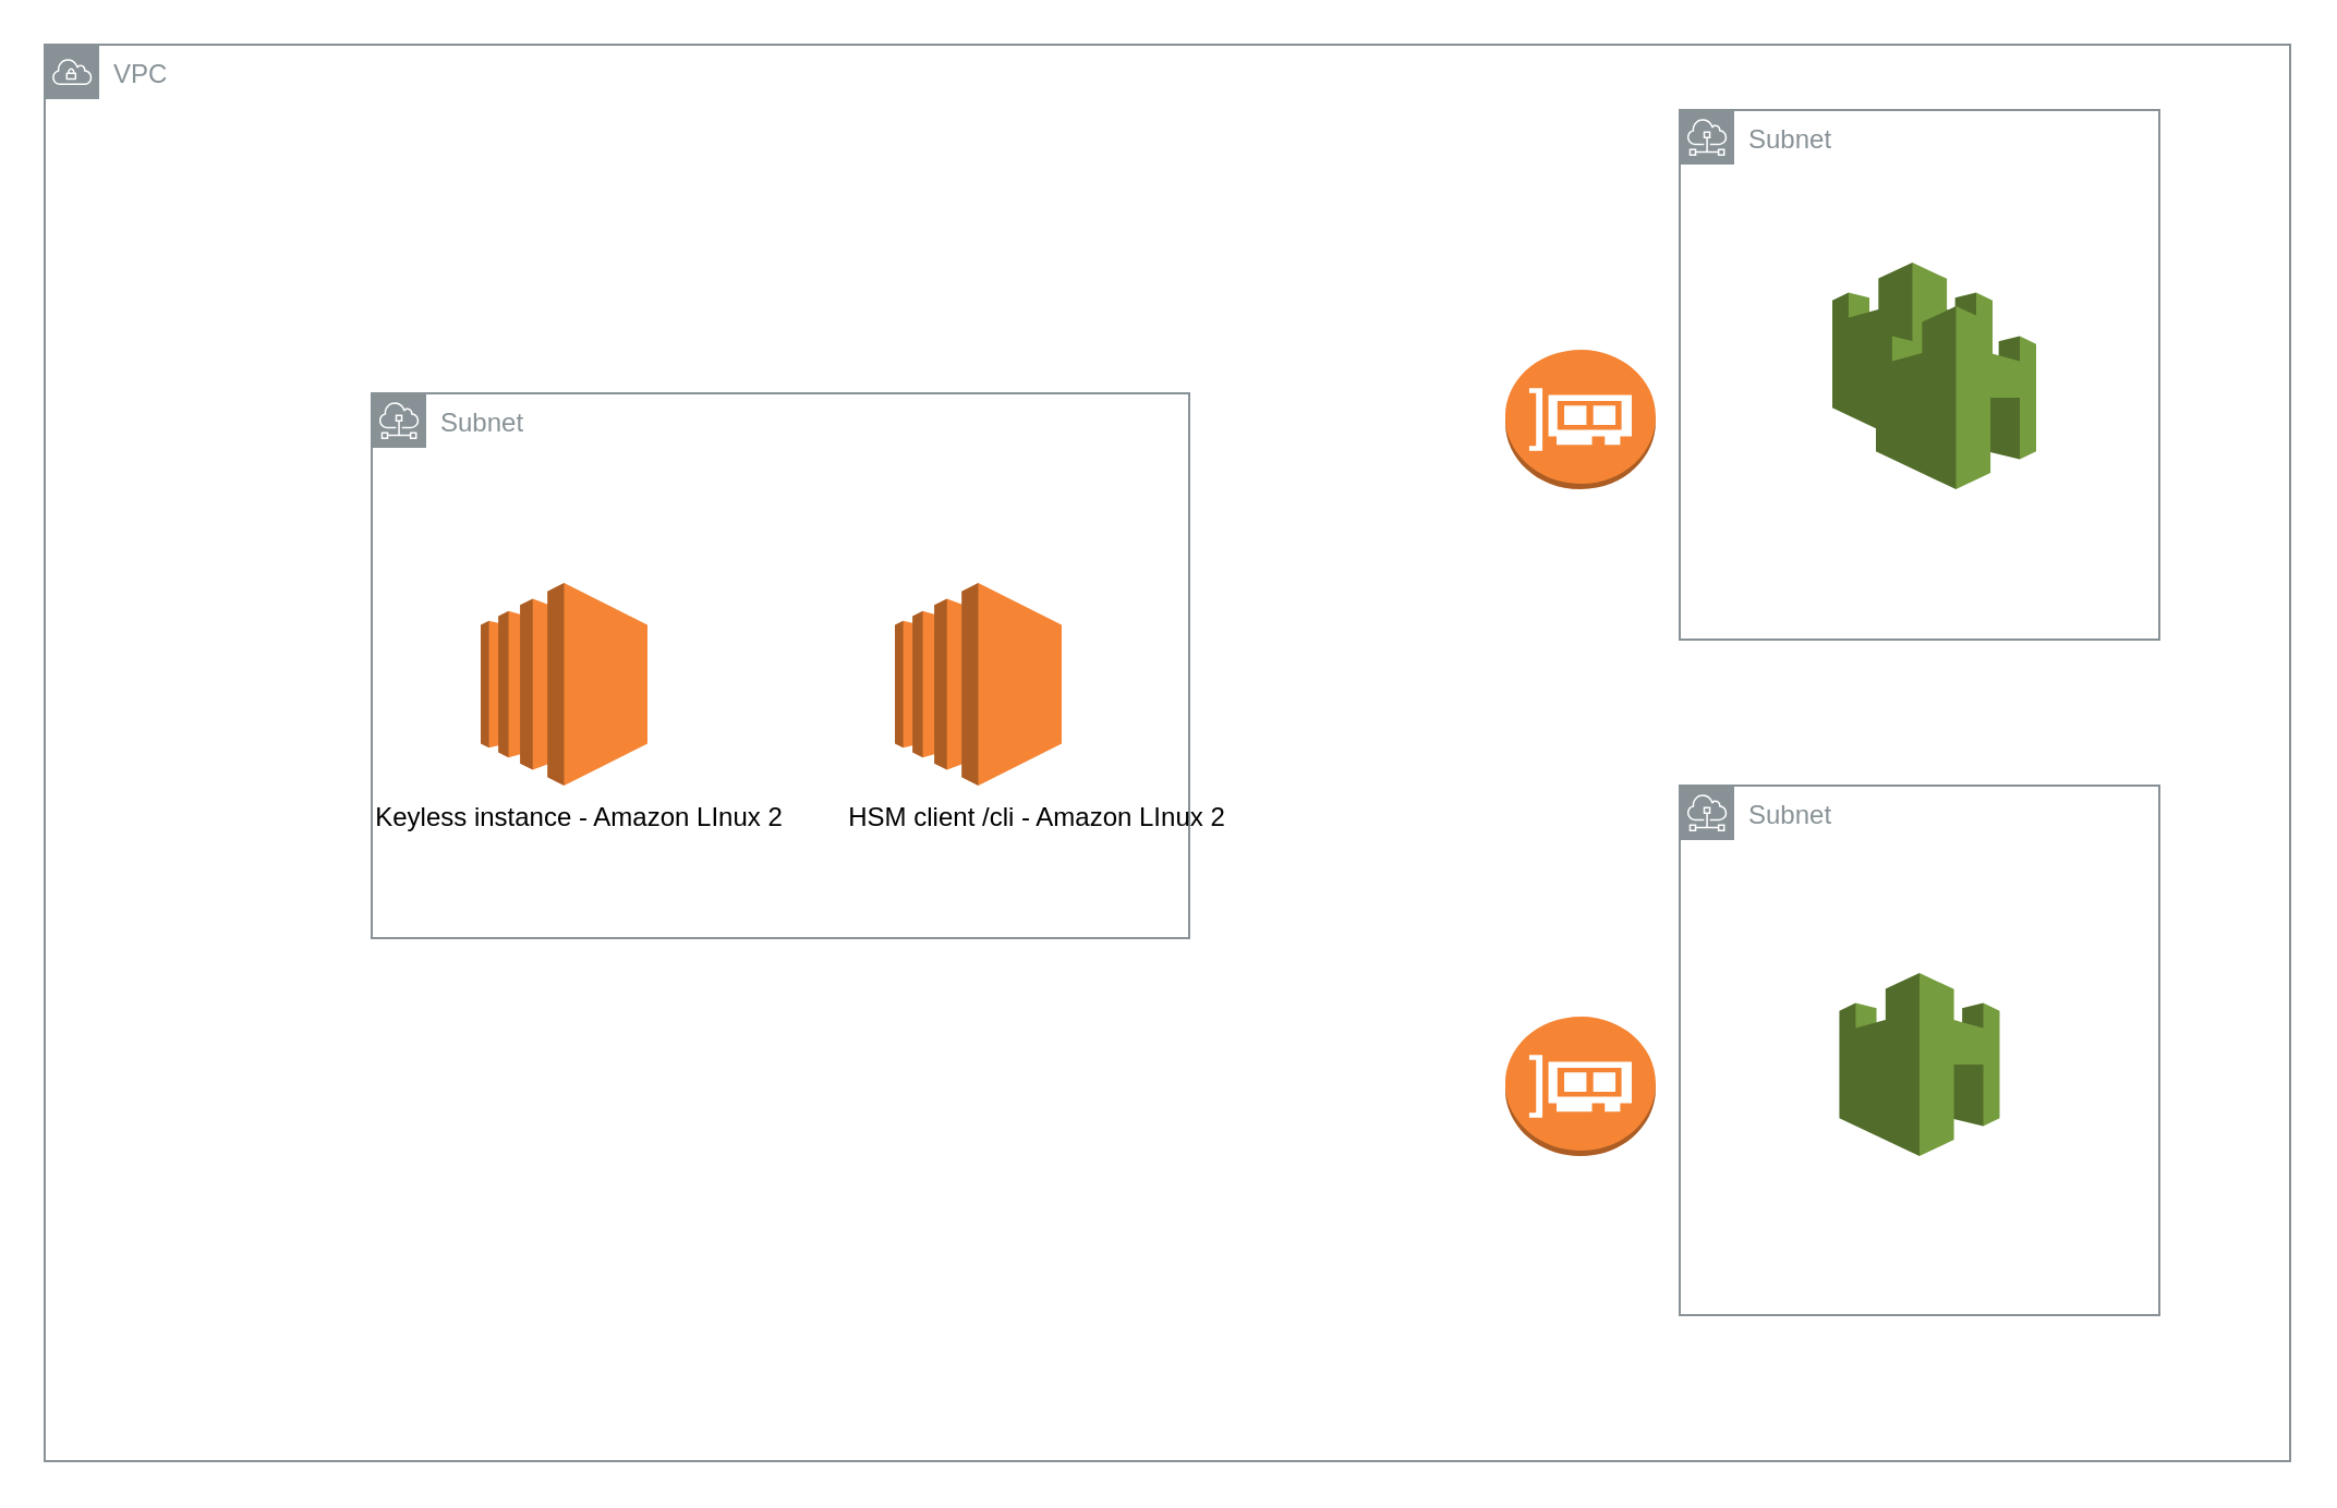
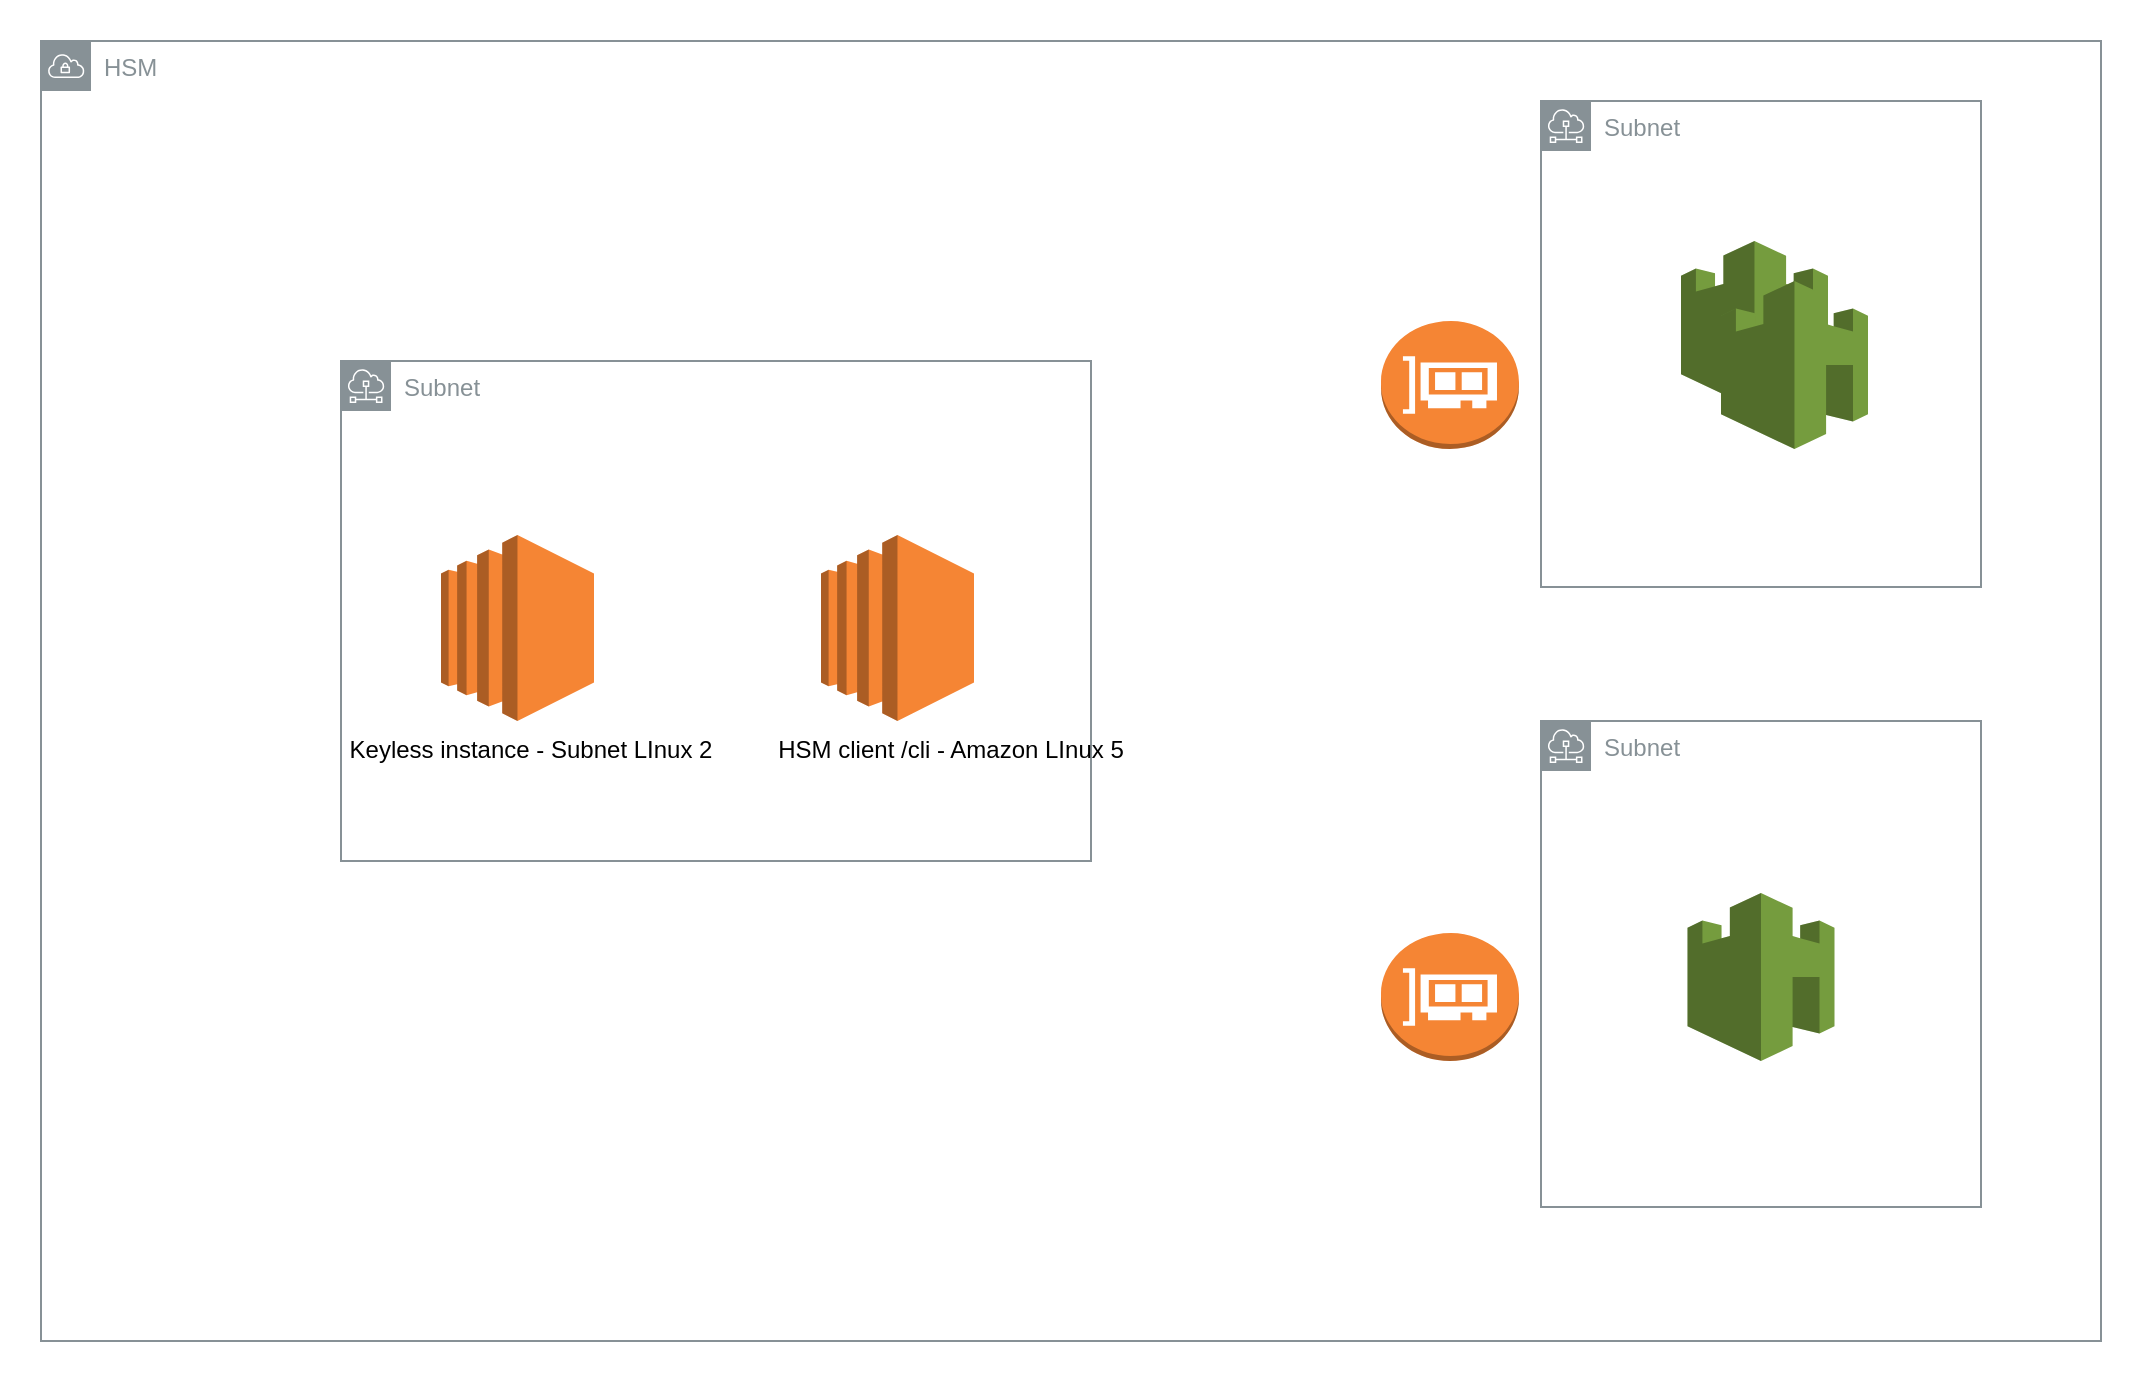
- <mxCell id="2" value="VPC" style="sketch=0;outlineConnect=0;gradientColor=none;html=1;whiteSpace=wrap;fontSize=12;fontStyle=0;shape=mxgraph.aws4.group;grIcon=mxgraph.aws4.group_vpc;strokeColor=#879196;fillColor=none;verticalAlign=top;align=left;spacingLeft=30;fontColor=#879196;dashed=0;" vertex="1" parent="1"><mxGeometry x="20" y="20" width="1030" height="650" as="geometry" /></mxCell>
+ <mxCell id="2" value="HSM" style="sketch=0;outlineConnect=0;gradientColor=none;html=1;whiteSpace=wrap;fontSize=12;fontStyle=0;shape=mxgraph.aws4.group;grIcon=mxgraph.aws4.group_vpc;strokeColor=#879196;fillColor=none;verticalAlign=top;align=left;spacingLeft=30;fontColor=#879196;dashed=0;" vertex="1" parent="1"><mxGeometry x="20" y="20" width="1030" height="650" as="geometry" /></mxCell>
- <mxCell id="13" value="Keyless instance - Amazon LInux 2" style="text;html=1;align=center;verticalAlign=middle;resizable=0;points=[];autosize=1;strokeColor=none;fillColor=none;" vertex="1" parent="1"><mxGeometry x="160" y="360" width="210" height="30" as="geometry" /></mxCell>
+ <mxCell id="13" value="Keyless instance - Subnet LInux 2" style="text;html=1;align=center;verticalAlign=middle;resizable=0;points=[];autosize=1;strokeColor=none;fillColor=none;" vertex="1" parent="1"><mxGeometry x="160" y="360" width="210" height="30" as="geometry" /></mxCell>
- <mxCell id="14" value="HSM client /cli - Amazon LInux 2" style="text;html=1;align=center;verticalAlign=middle;resizable=0;points=[];autosize=1;strokeColor=none;fillColor=none;" vertex="1" parent="1"><mxGeometry x="375" y="360" width="200" height="30" as="geometry" /></mxCell>
+ <mxCell id="14" value="HSM client /cli - Amazon LInux 5" style="text;html=1;align=center;verticalAlign=middle;resizable=0;points=[];autosize=1;strokeColor=none;fillColor=none;" vertex="1" parent="1"><mxGeometry x="375" y="360" width="200" height="30" as="geometry" /></mxCell>
